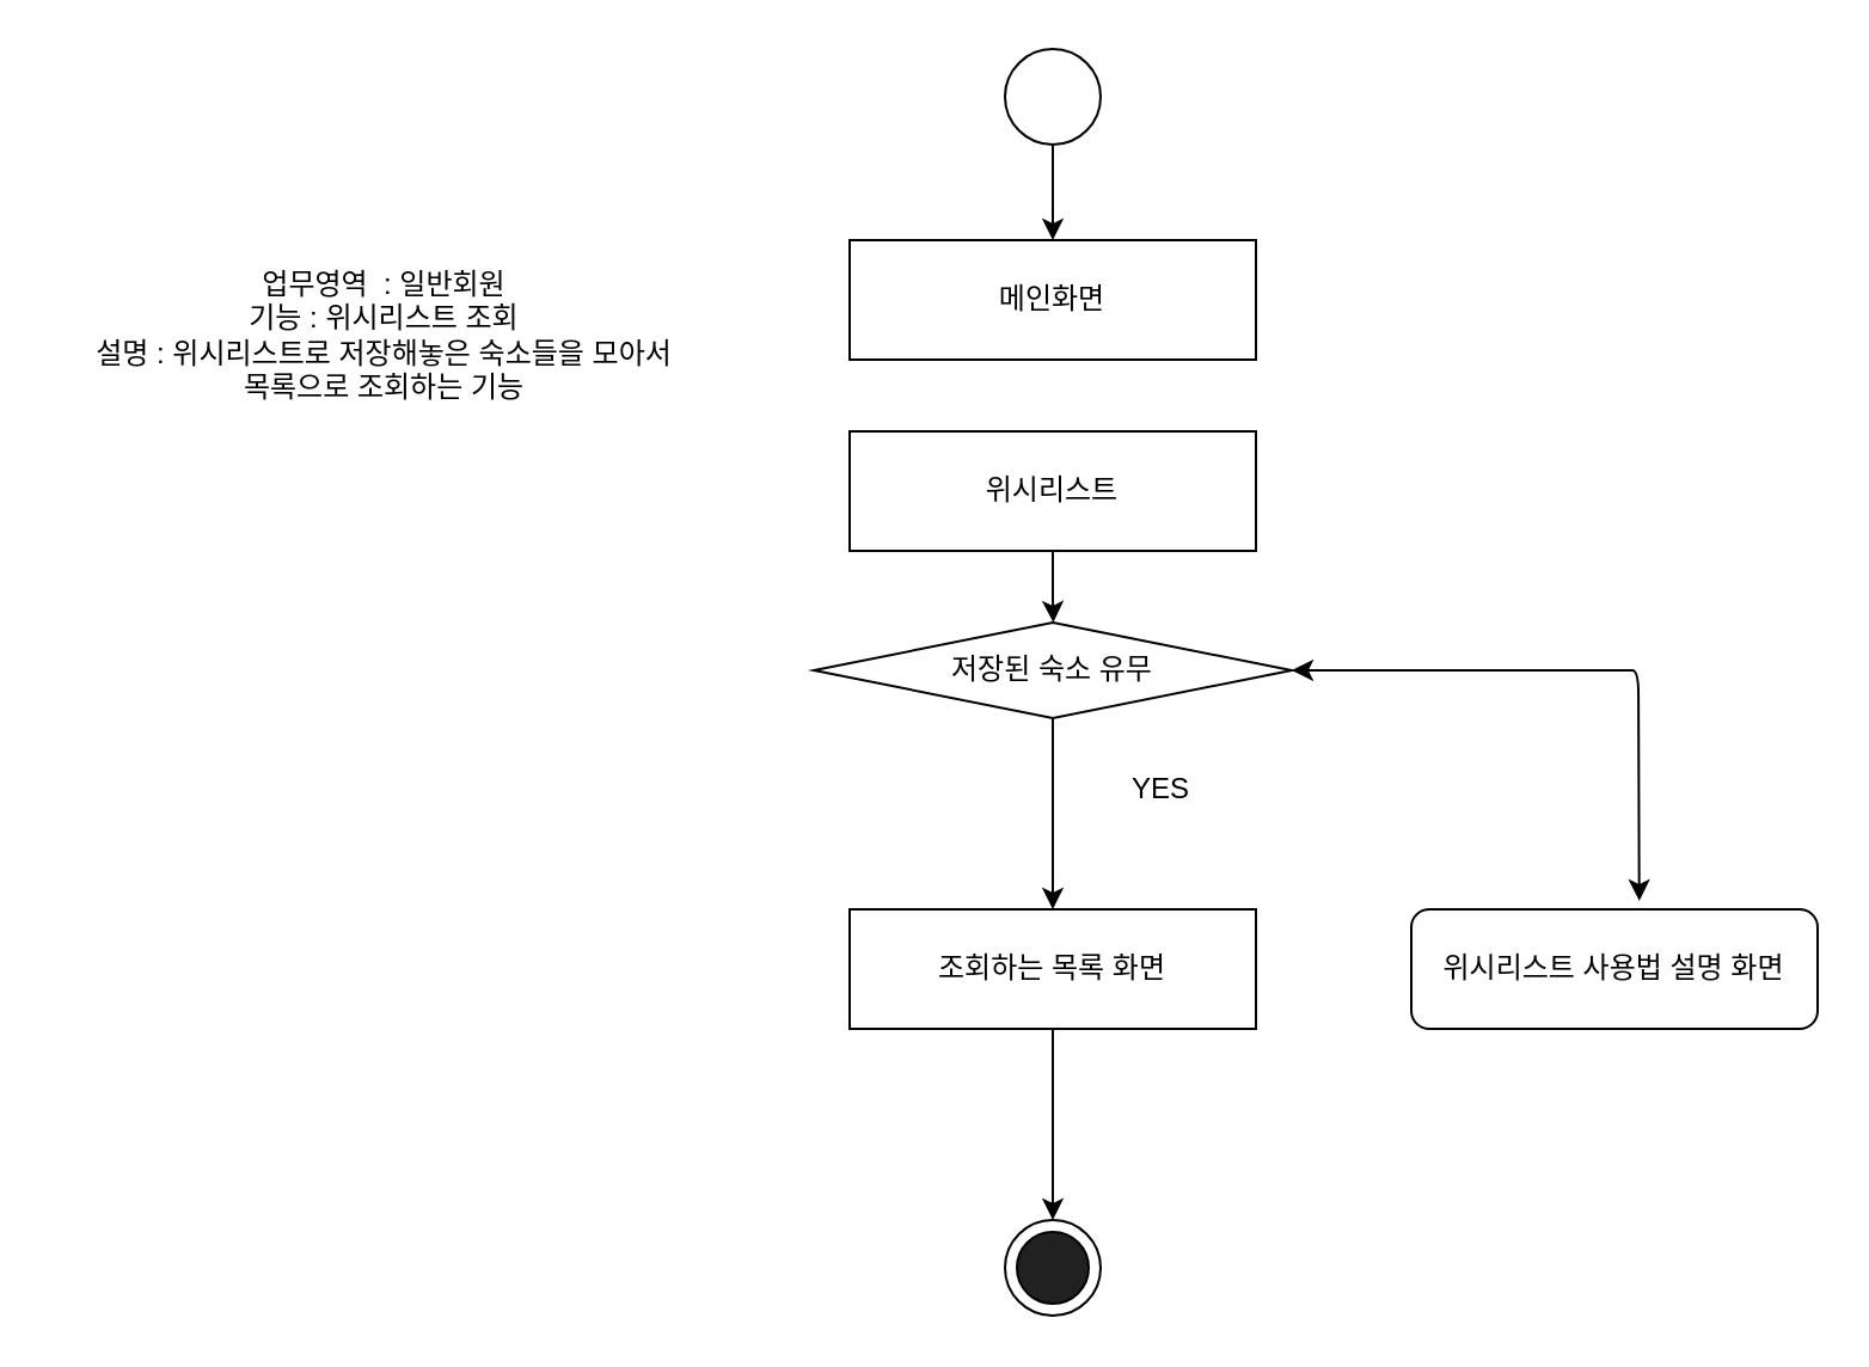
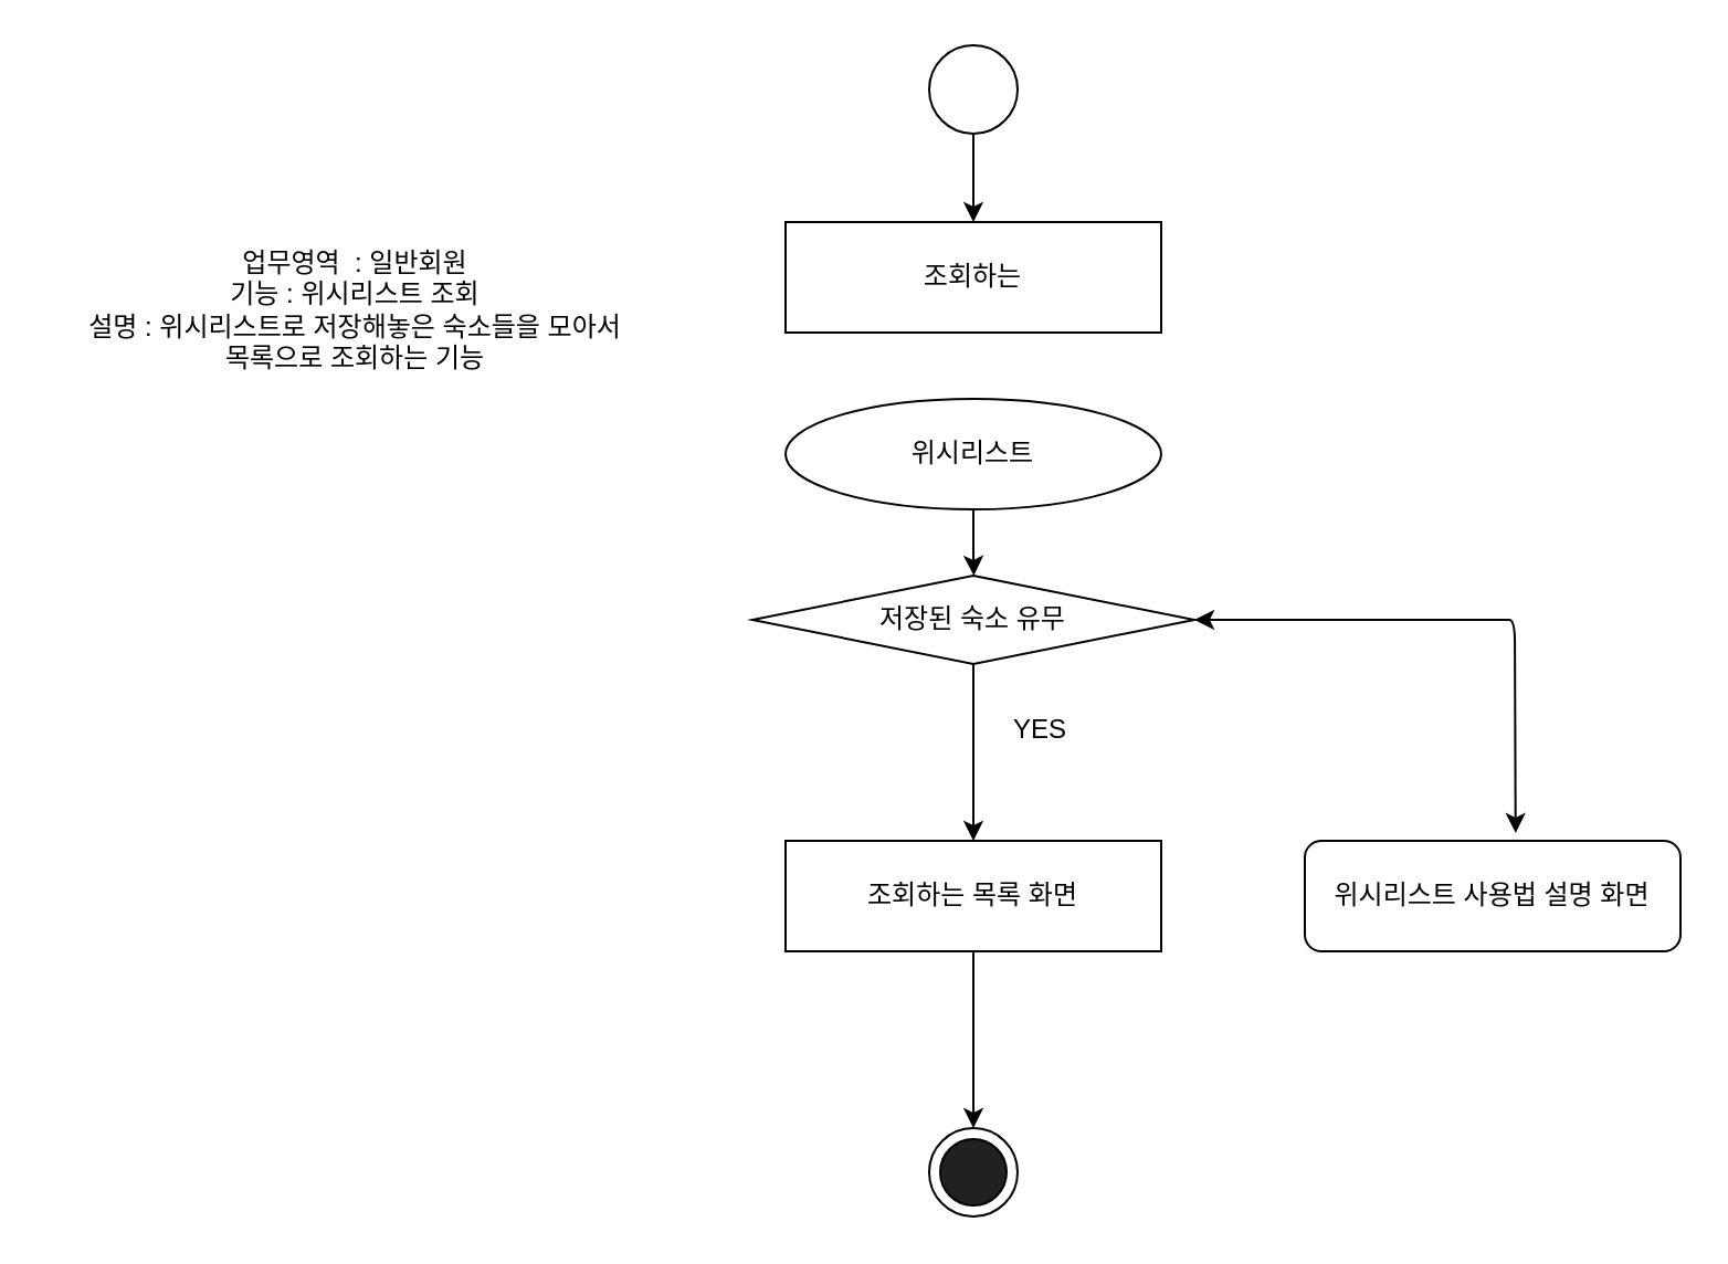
- <mxCell id="4" value="메인화면" style="rounded=0;whiteSpace=wrap;html=1;" parent="1" vertex="1"><mxGeometry x="355" y="100" width="170" height="50" as="geometry" /></mxCell>
+ <mxCell id="4" value="조회하는" style="rounded=0;whiteSpace=wrap;html=1;" parent="1" vertex="1"><mxGeometry x="355" y="100" width="170" height="50" as="geometry" /></mxCell>
- <mxCell id="6" value="위시리스트" style="rounded=0;whiteSpace=wrap;html=1;" parent="1" vertex="1"><mxGeometry x="355" y="180" width="170" height="50" as="geometry" /></mxCell>
+ <mxCell id="6" value="위시리스트" style="ellipse;whiteSpace=wrap;html=1;" parent="1" vertex="1"><mxGeometry x="355" y="180" width="170" height="50" as="geometry" /></mxCell>
- <mxCell id="9" value="YES" style="text;html=1;align=center;verticalAlign=middle;resizable=0;points=[];;autosize=1;" parent="1" vertex="1"><mxGeometry x="465" y="320" width="40" height="20" as="geometry" /></mxCell>
+ <mxCell id="9" value="YES" style="text;html=1;align=center;verticalAlign=middle;resizable=0;points=[];;autosize=1;" parent="1" vertex="1"><mxGeometry x="450" y="320" width="40" height="20" as="geometry" /></mxCell>
